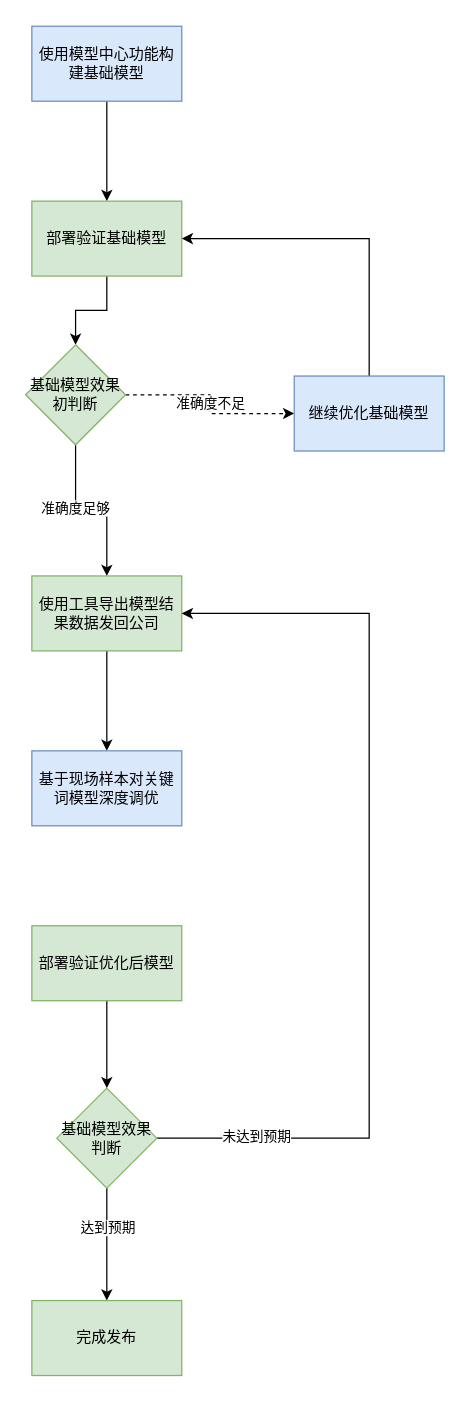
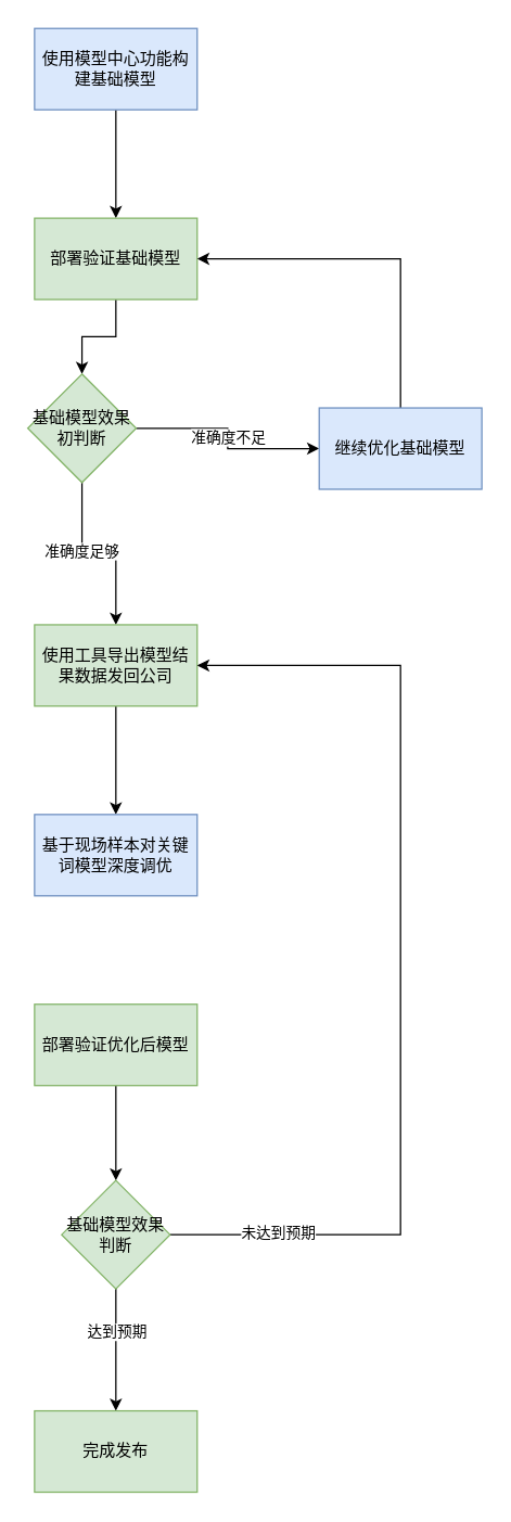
- <mxCell id="6" value="" style="edgeStyle=orthogonalEdgeStyle;rounded=0;orthogonalLoop=1;jettySize=auto;html=1;dashed=1;" edge="1" parent="1" source="10" target="12"><mxGeometry relative="1" as="geometry" /></mxCell>
+ <mxCell id="6" value="" style="edgeStyle=orthogonalEdgeStyle;rounded=0;orthogonalLoop=1;jettySize=auto;html=1;" edge="1" parent="1" source="10" target="12"><mxGeometry relative="1" as="geometry" /></mxCell>
